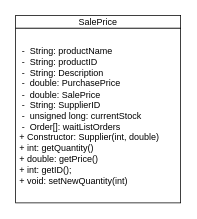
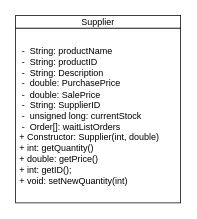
- <mxCell id="3" value="SalePrice" style="text;html=1;align=center;verticalAlign=middle;whiteSpace=wrap;rounded=0;strokeColor=#000000;fillColor=#ffffff;" parent="2" vertex="1"><mxGeometry width="220.0" height="17.157" as="geometry" /></mxCell>
+ <mxCell id="3" value="Supplier" style="text;html=1;align=center;verticalAlign=middle;whiteSpace=wrap;rounded=0;strokeColor=#000000;fillColor=#ffffff;" parent="2" vertex="1"><mxGeometry width="220.0" height="17.157" as="geometry" /></mxCell>
